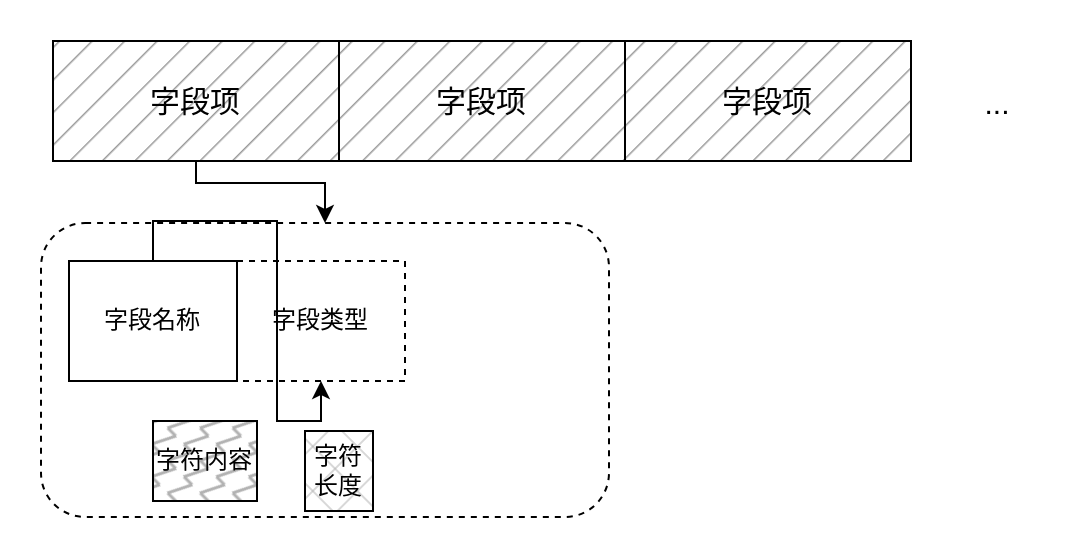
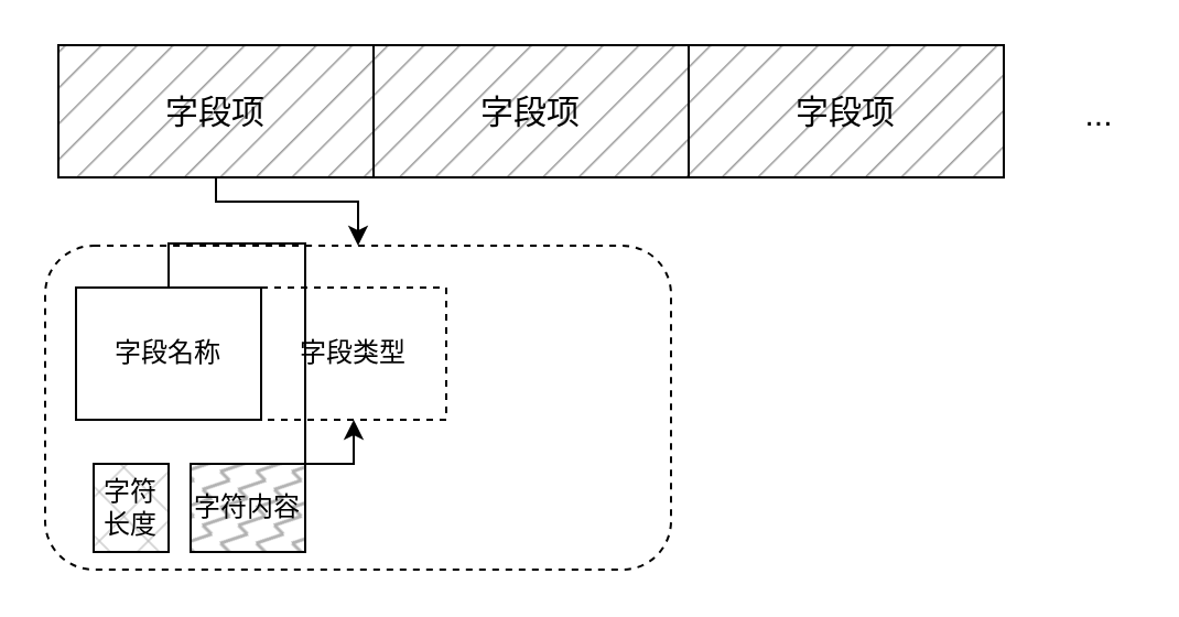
- <mxCell id="12" value="字符内容" style="rounded=0;whiteSpace=wrap;html=1;fillColor=#000000;fontColor=#000000;strokeColor=#000000;fillStyle=zigzag-line;fillOpacity=30;" parent="1" vertex="1"><mxGeometry x="76" y="210" width="52" height="40" as="geometry" /></mxCell>
+ <mxCell id="12" value="字符内容" style="rounded=0;whiteSpace=wrap;html=1;fillColor=#000000;fontColor=#000000;strokeColor=#000000;fillStyle=zigzag-line;fillOpacity=30;" parent="1" vertex="1"><mxGeometry x="86" y="210" width="52" height="40" as="geometry" /></mxCell>
- <mxCell id="11" value="字符长度" style="rounded=0;whiteSpace=wrap;html=1;fillColor=#000000;strokeColor=#000000;fontColor=#000000;fillStyle=cross-hatch;fillOpacity=30;" parent="1" vertex="1"><mxGeometry x="152" y="215" width="34" height="40" as="geometry" /></mxCell>
+ <mxCell id="11" value="字符长度" style="rounded=0;whiteSpace=wrap;html=1;fillColor=#000000;strokeColor=#000000;fontColor=#000000;fillStyle=cross-hatch;fillOpacity=30;" parent="1" vertex="1"><mxGeometry x="42" y="210" width="34" height="40" as="geometry" /></mxCell>
